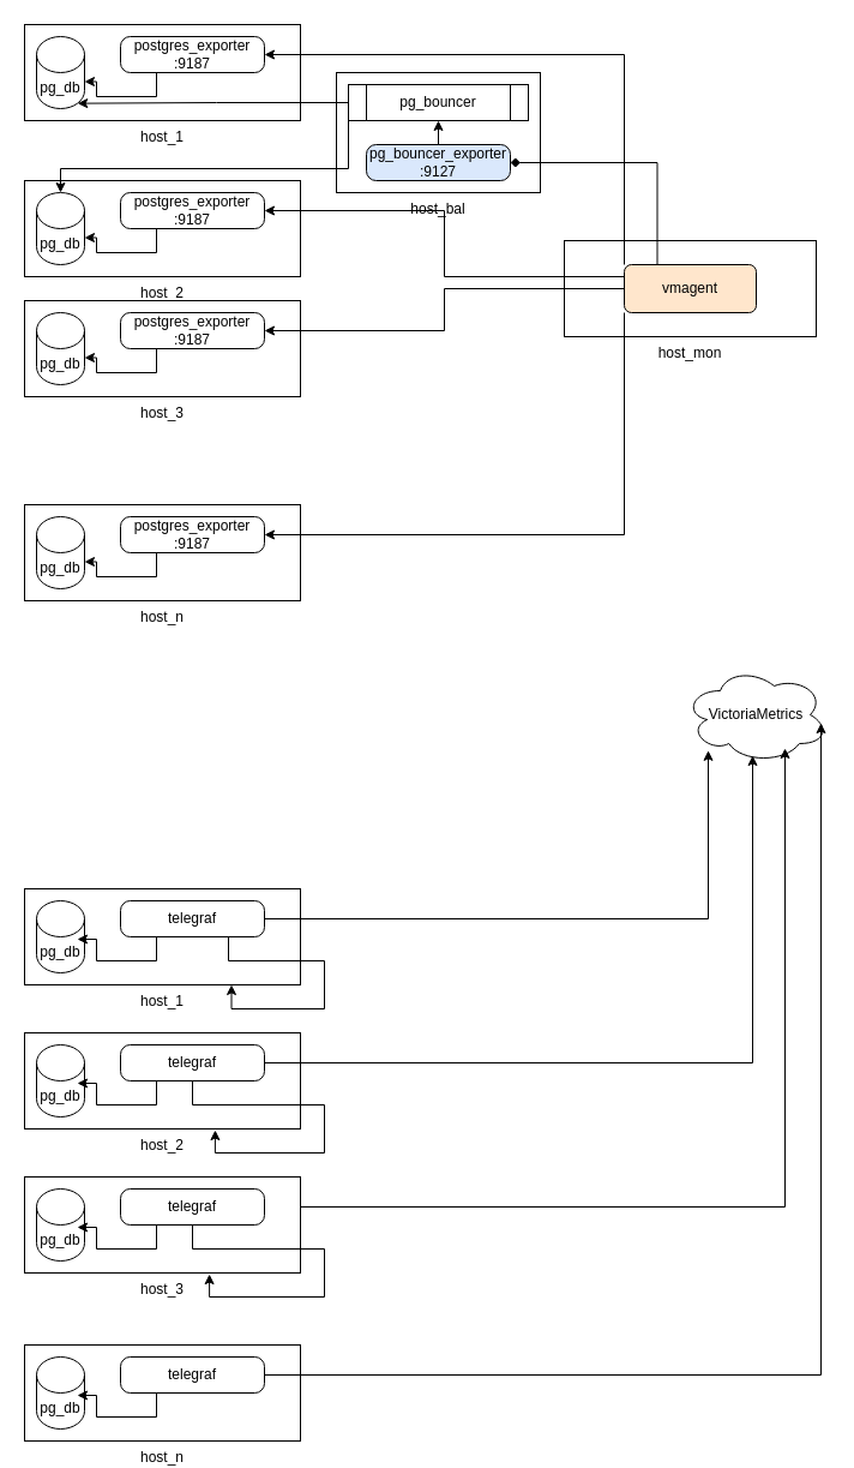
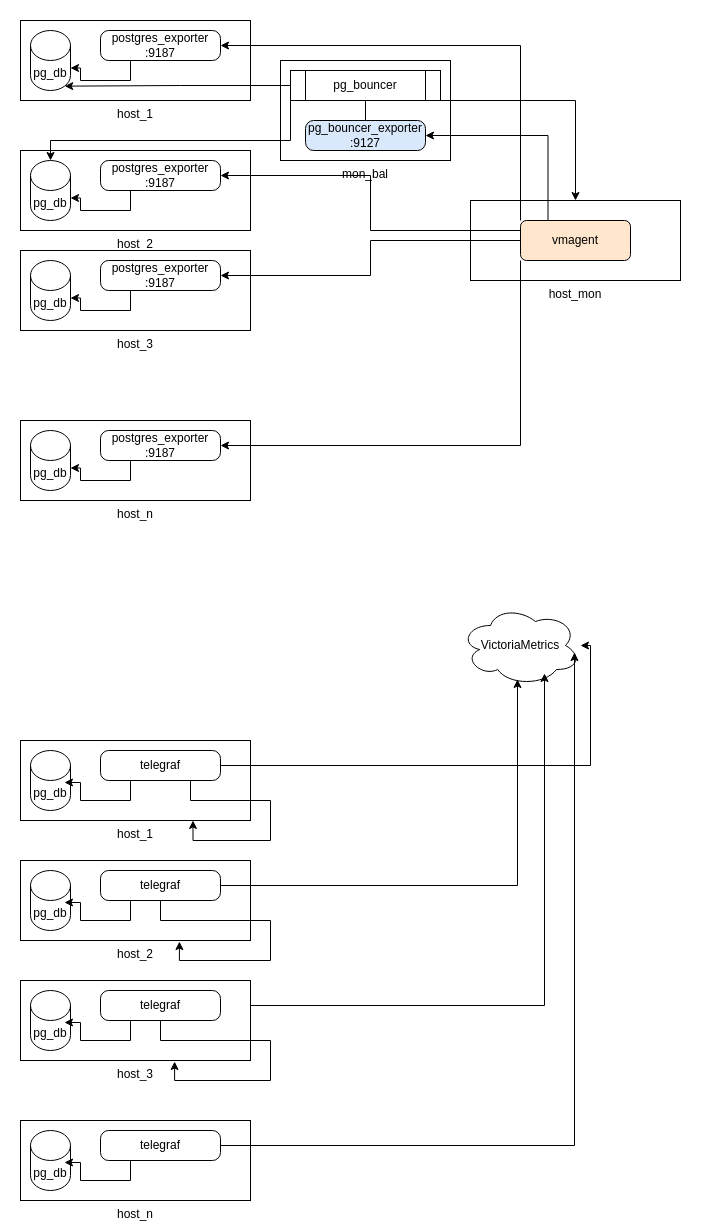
- <mxCell id="30" style="edgeStyle=orthogonalEdgeStyle;rounded=0;orthogonalLoop=1;jettySize=auto;html=1;exitX=0.5;exitY=0;exitDx=0;exitDy=0;entryX=0.5;entryY=1;entryDx=0;entryDy=0;" parent="1" source="31" target="29" edge="1"><mxGeometry relative="1" as="geometry" /></mxCell>
+ <mxCell id="30" style="edgeStyle=orthogonalEdgeStyle;rounded=0;orthogonalLoop=1;jettySize=auto;html=1;exitX=0.5;exitY=0;exitDx=0;exitDy=0;" parent="1" source="31" target="4" edge="1"><mxGeometry relative="1" as="geometry" /></mxCell>
- <mxCell id="24" style="edgeStyle=orthogonalEdgeStyle;rounded=0;orthogonalLoop=1;jettySize=auto;html=1;exitX=0.25;exitY=0;exitDx=0;exitDy=0;entryX=1;entryY=0.5;entryDx=0;entryDy=0;endArrow=diamond;" parent="1" source="25" target="31" edge="1"><mxGeometry relative="1" as="geometry" /></mxCell>
+ <mxCell id="24" style="edgeStyle=orthogonalEdgeStyle;rounded=0;orthogonalLoop=1;jettySize=auto;html=1;exitX=0.25;exitY=0;exitDx=0;exitDy=0;entryX=1;entryY=0.5;entryDx=0;entryDy=0;" parent="1" source="25" target="31" edge="1"><mxGeometry relative="1" as="geometry" /></mxCell>
- <mxCell id="2" value="host_bal" style="rounded=0;whiteSpace=wrap;html=1;align=center;labelPosition=center;verticalLabelPosition=bottom;verticalAlign=top;" parent="1" vertex="1"><mxGeometry x="280" y="60" width="170" height="100" as="geometry" /></mxCell>
+ <mxCell id="2" value="mon_bal" style="rounded=0;whiteSpace=wrap;html=1;align=center;labelPosition=center;verticalLabelPosition=bottom;verticalAlign=top;" parent="1" vertex="1"><mxGeometry x="280" y="60" width="170" height="100" as="geometry" /></mxCell>
- <mxCell id="26" value="VictoriaMetrics" style="ellipse;shape=cloud;whiteSpace=wrap;html=1;" parent="1" vertex="1"><mxGeometry x="570" y="555" width="120" height="80" as="geometry" /></mxCell>
+ <mxCell id="26" value="VictoriaMetrics" style="ellipse;shape=cloud;whiteSpace=wrap;html=1;" parent="1" vertex="1"><mxGeometry x="460" y="605" width="120" height="80" as="geometry" /></mxCell>
